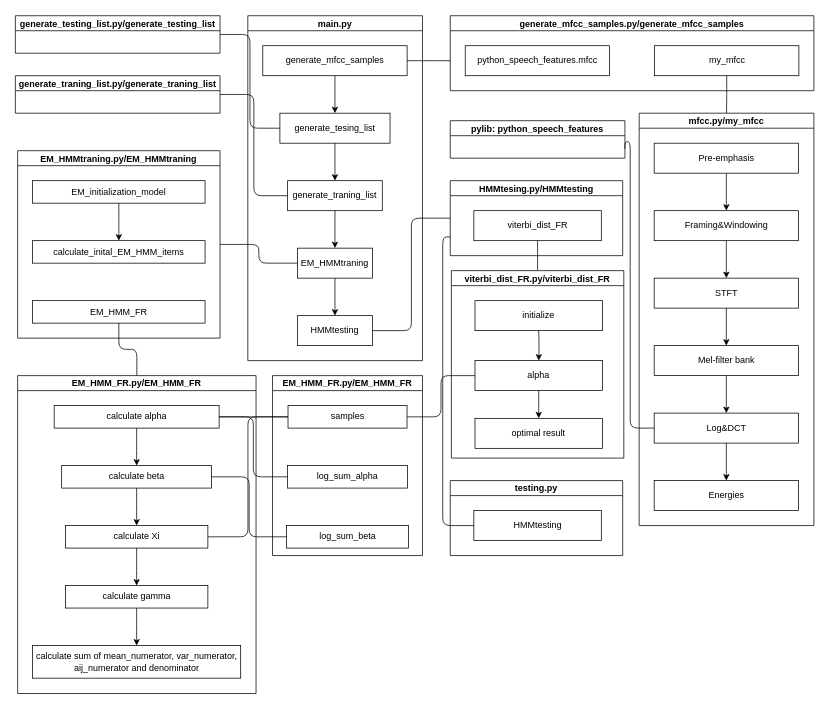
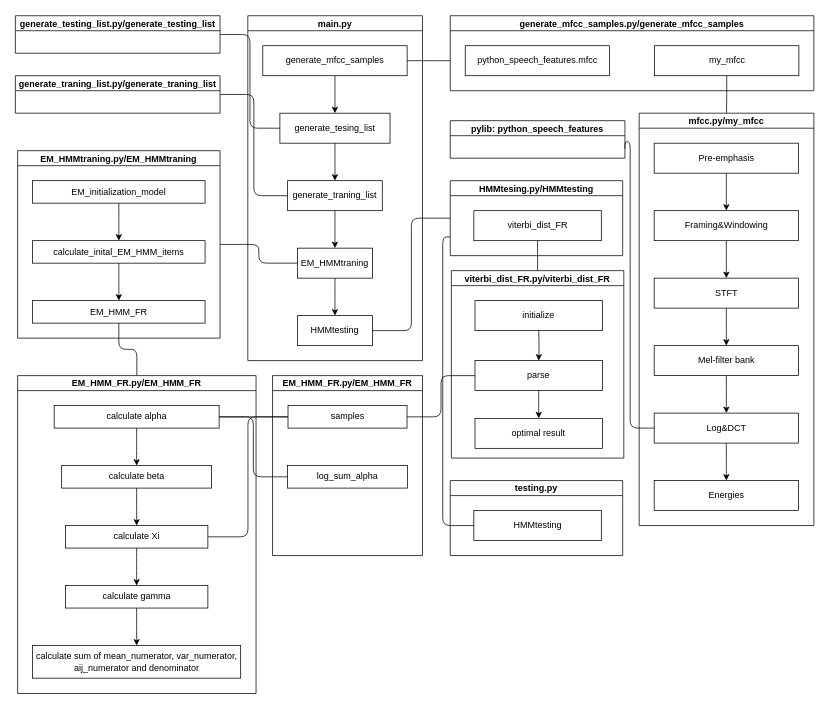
+ <mxCell id="39" value="" style="edgeStyle=orthogonalEdgeStyle;rounded=1;html=1;noEdgeStyle=1;orthogonal=1;" edge="1" target="40" source="38" parent="35"><mxGeometry relative="1" as="geometry"><mxPoint x="135" y="610" as="sourcePoint" /><Array as="points"><mxPoint x="135" y="162" /><mxPoint x="135" y="188" /></Array></mxGeometry></mxCell>
- <mxCell id="65" value="alpha" style="whiteSpace=wrap;html=1;fontFamily=Helvetica;fontSize=12;fontColor=default;startSize=20;strokeColor=default;fillColor=default;" vertex="1" parent="63"><mxGeometry x="31.5" y="120" width="170" height="40" as="geometry" /></mxCell>
+ <mxCell id="65" value="parse" style="whiteSpace=wrap;html=1;fontFamily=Helvetica;fontSize=12;fontColor=default;startSize=20;strokeColor=default;fillColor=default;" vertex="1" parent="63"><mxGeometry x="31.5" y="120" width="170" height="40" as="geometry" /></mxCell>
- <mxCell id="57" style="edgeStyle=orthogonalEdgeStyle;rounded=1;html=1;exitX=1;exitY=0.5;exitDx=0;exitDy=0;entryX=0;entryY=0.5;entryDx=0;entryDy=0;fontFamily=Helvetica;fontSize=12;fontColor=default;endArrow=none;endFill=0;startSize=20;elbow=vertical;" edge="1" parent="1" source="45" target="55"><mxGeometry relative="1" as="geometry" /></mxCell>
- <mxCell id="55" value="log_sum_beta" style="whiteSpace=wrap;html=1;" vertex="1" parent="52"><mxGeometry x="18.75" y="200" width="162.5" height="30" as="geometry" /></mxCell>
